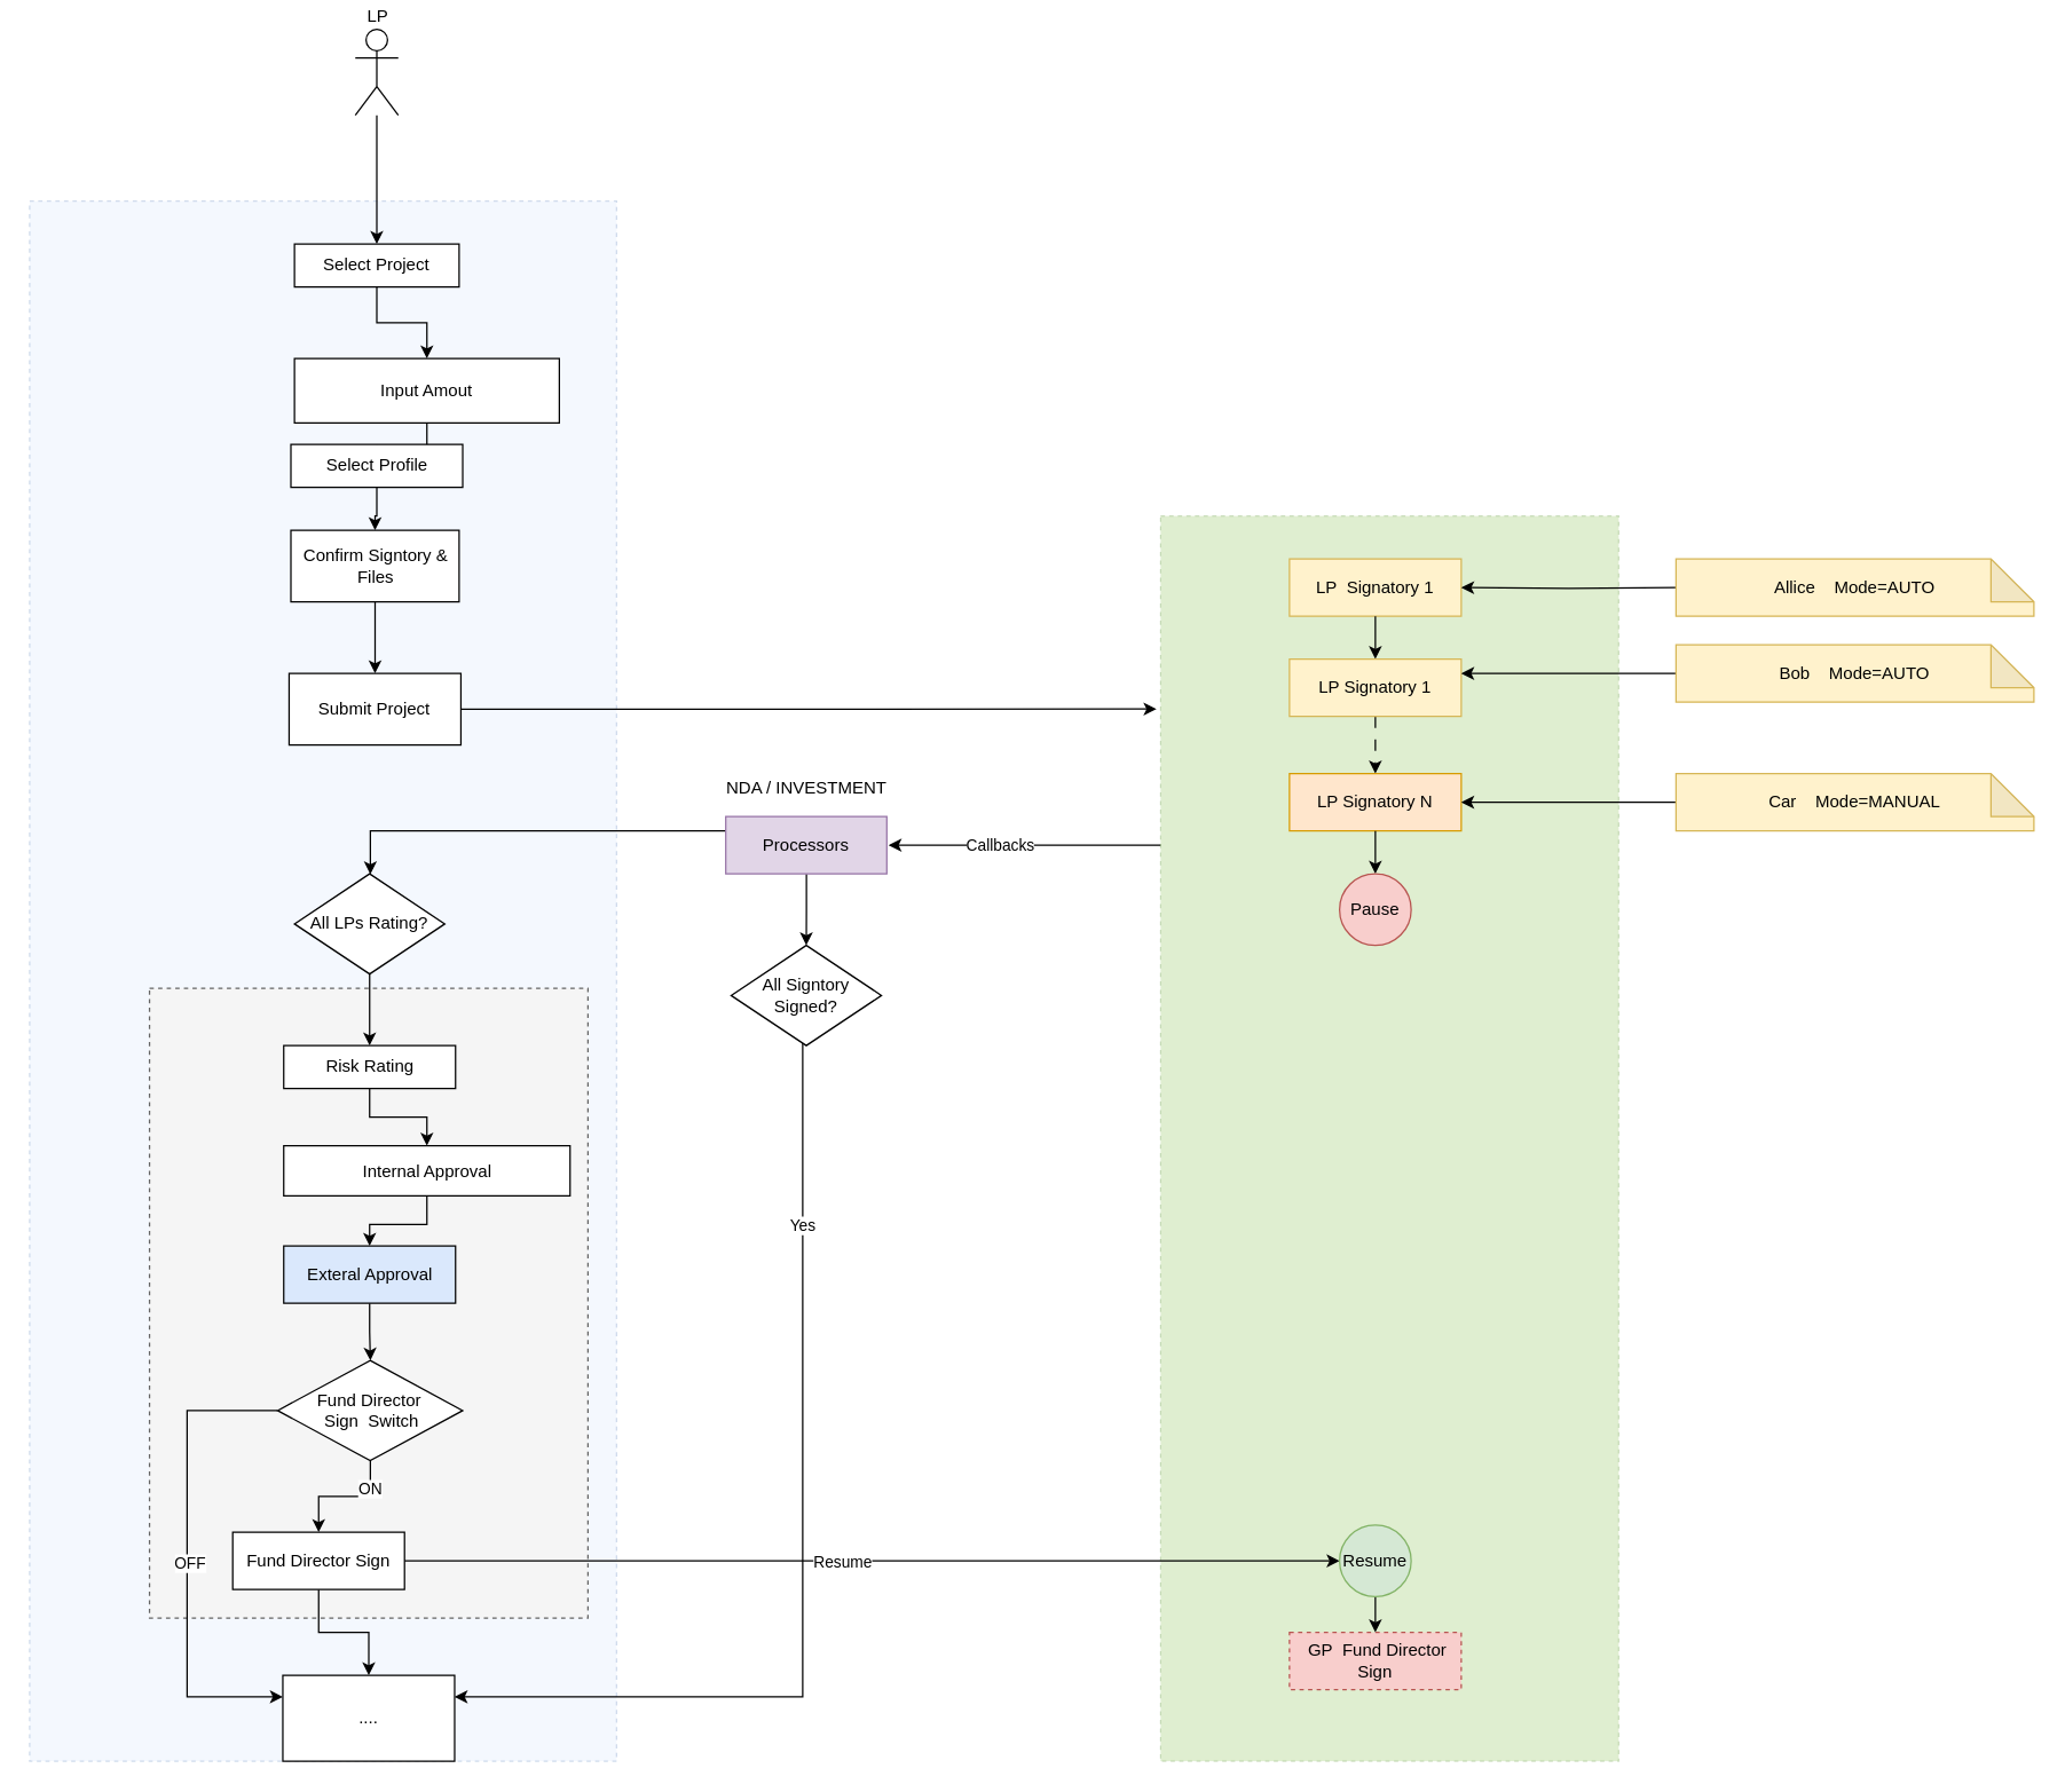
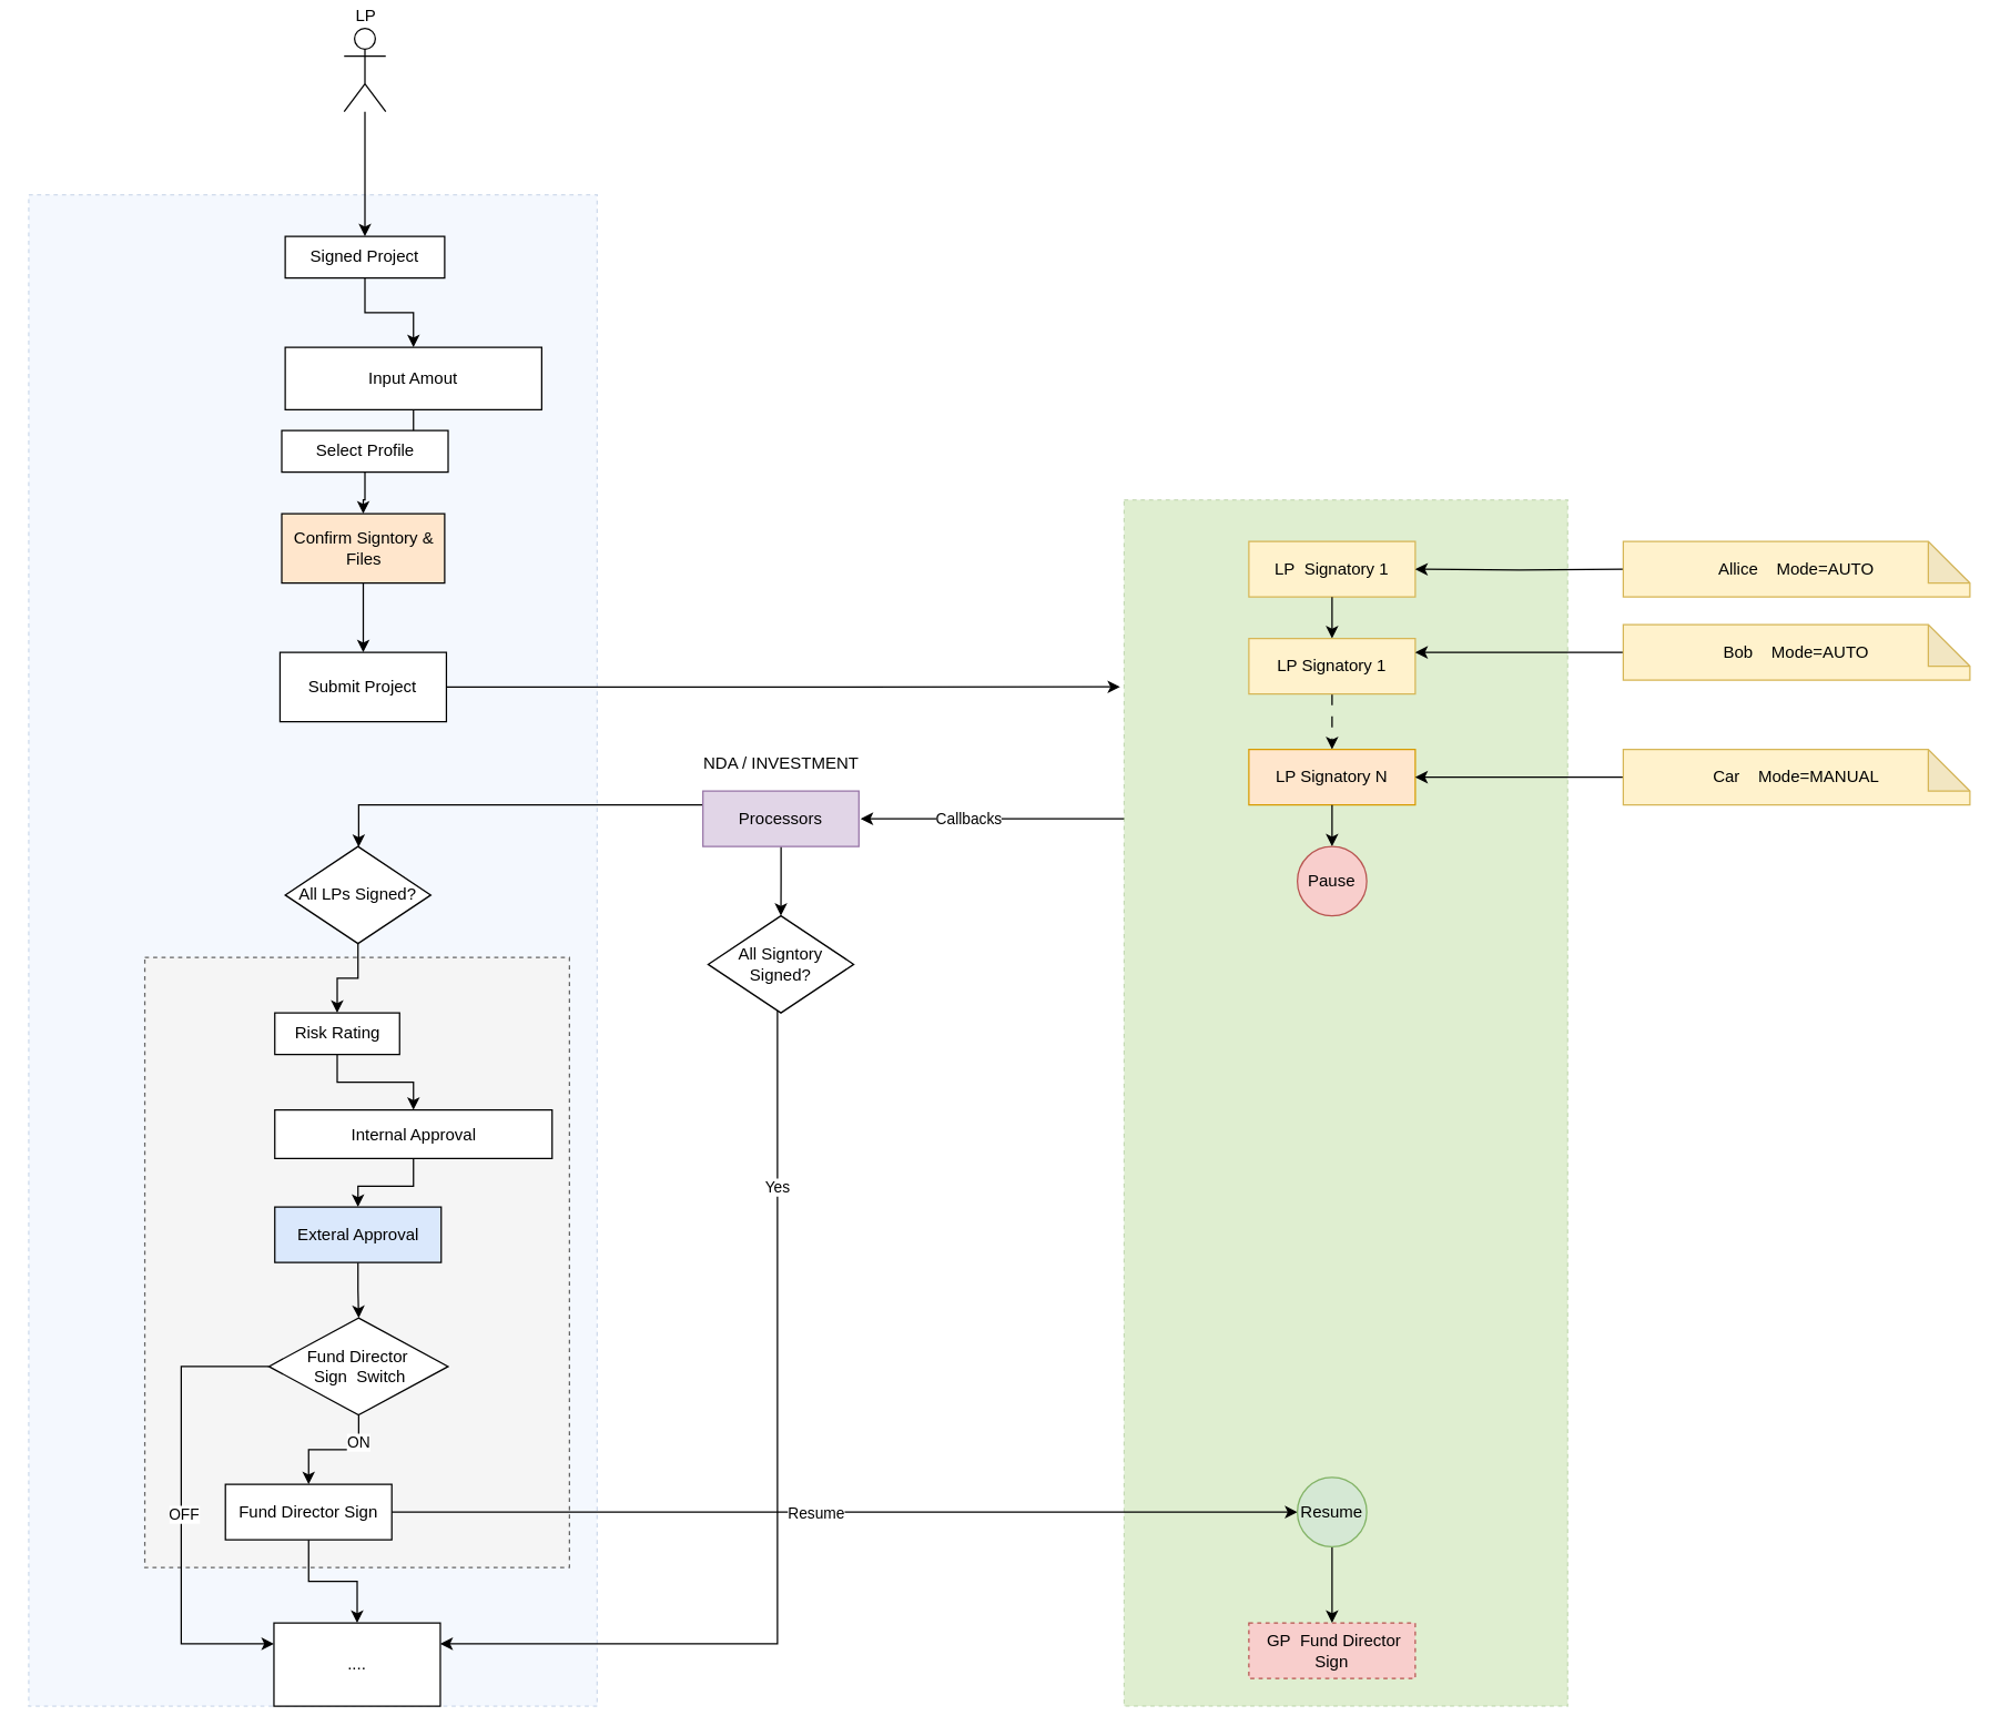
- <mxCell id="45" value="Select Project" style="rounded=0;whiteSpace=wrap;html=1;" vertex="1" parent="1"><mxGeometry x="205" y="170" width="115" height="30" as="geometry" /></mxCell>
+ <mxCell id="45" value="Signed Project" style="rounded=0;whiteSpace=wrap;html=1;" vertex="1" parent="1"><mxGeometry x="205" y="170" width="115" height="30" as="geometry" /></mxCell>
- <mxCell id="11" value="Confirm Signtory &amp;amp; Files" style="rounded=0;whiteSpace=wrap;html=1;" vertex="1" parent="1"><mxGeometry x="202.5" y="370" width="117.5" height="50" as="geometry" /></mxCell>
+ <mxCell id="11" value="Confirm Signtory &amp;amp; Files" style="rounded=0;whiteSpace=wrap;html=1;fillColor=#ffe6cc;" vertex="1" parent="1"><mxGeometry x="202.5" y="370" width="117.5" height="50" as="geometry" /></mxCell>
- <mxCell id="43" value="All LPs Rating?" style="rhombus;whiteSpace=wrap;html=1;" vertex="1" parent="1"><mxGeometry x="205" y="610" width="105" height="70" as="geometry" /></mxCell>
+ <mxCell id="43" value="All LPs Signed?" style="rhombus;whiteSpace=wrap;html=1;" vertex="1" parent="1"><mxGeometry x="205" y="610" width="105" height="70" as="geometry" /></mxCell>
- <mxCell id="21" value="Risk Rating" style="rounded=0;whiteSpace=wrap;html=1;" vertex="1" parent="1"><mxGeometry x="197.5" y="730" width="120" height="30" as="geometry" /></mxCell>
+ <mxCell id="21" value="Risk Rating" style="rounded=0;whiteSpace=wrap;html=1;" vertex="1" parent="1"><mxGeometry x="197.5" y="730" width="90" height="30" as="geometry" /></mxCell>
- <mxCell id="34" value="&amp;nbsp;GP&amp;nbsp; Fund Director Sign" style="rounded=0;whiteSpace=wrap;html=1;fillColor=#f8cecc;strokeColor=#b85450;dashed=1;" vertex="1" parent="1"><mxGeometry x="900" y="1140" width="120" height="40" as="geometry" /></mxCell>
+ <mxCell id="34" value="&amp;nbsp;GP&amp;nbsp; Fund Director Sign" style="rounded=0;whiteSpace=wrap;html=1;fillColor=#f8cecc;strokeColor=#b85450;dashed=1;" vertex="1" parent="1"><mxGeometry x="900" y="1170" width="120" height="40" as="geometry" /></mxCell>
